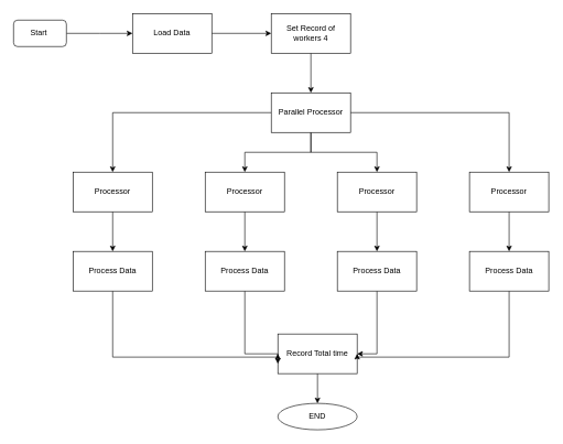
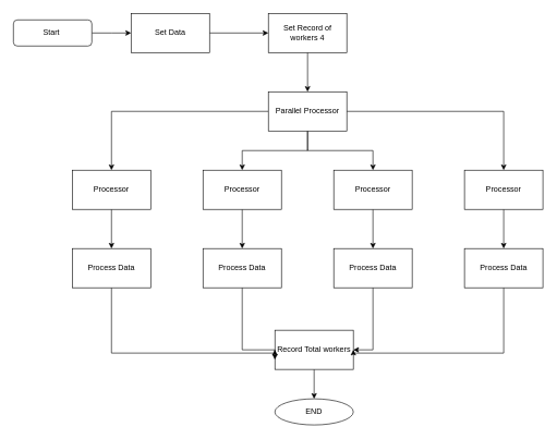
- <mxCell id="3" value="Start&amp;nbsp;" style="rounded=1;whiteSpace=wrap;html=1;fontSize=12;glass=0;strokeWidth=1;shadow=0;" parent="1" vertex="1"><mxGeometry x="20" y="30" width="80" height="40" as="geometry" /></mxCell>
+ <mxCell id="3" value="Start&amp;nbsp;" style="rounded=1;whiteSpace=wrap;html=1;fontSize=12;glass=0;strokeWidth=1;shadow=0;" parent="1" vertex="1"><mxGeometry x="20" y="30" width="120" height="40" as="geometry" /></mxCell>
- <mxCell id="5" value="Load Data" style="rounded=0;whiteSpace=wrap;html=1;" parent="1" vertex="1"><mxGeometry x="200" y="20" width="120" height="60" as="geometry" /></mxCell>
+ <mxCell id="5" value="Set Data" style="rounded=0;whiteSpace=wrap;html=1;" parent="1" vertex="1"><mxGeometry x="200" y="20" width="120" height="60" as="geometry" /></mxCell>
- <mxCell id="10" value="Record Total time" style="rounded=0;whiteSpace=wrap;html=1;" parent="1" vertex="1"><mxGeometry x="420" y="505" width="120" height="60" as="geometry" /></mxCell>
+ <mxCell id="10" value="Record Total workers" style="rounded=0;whiteSpace=wrap;html=1;" parent="1" vertex="1"><mxGeometry x="420" y="505" width="120" height="60" as="geometry" /></mxCell>
